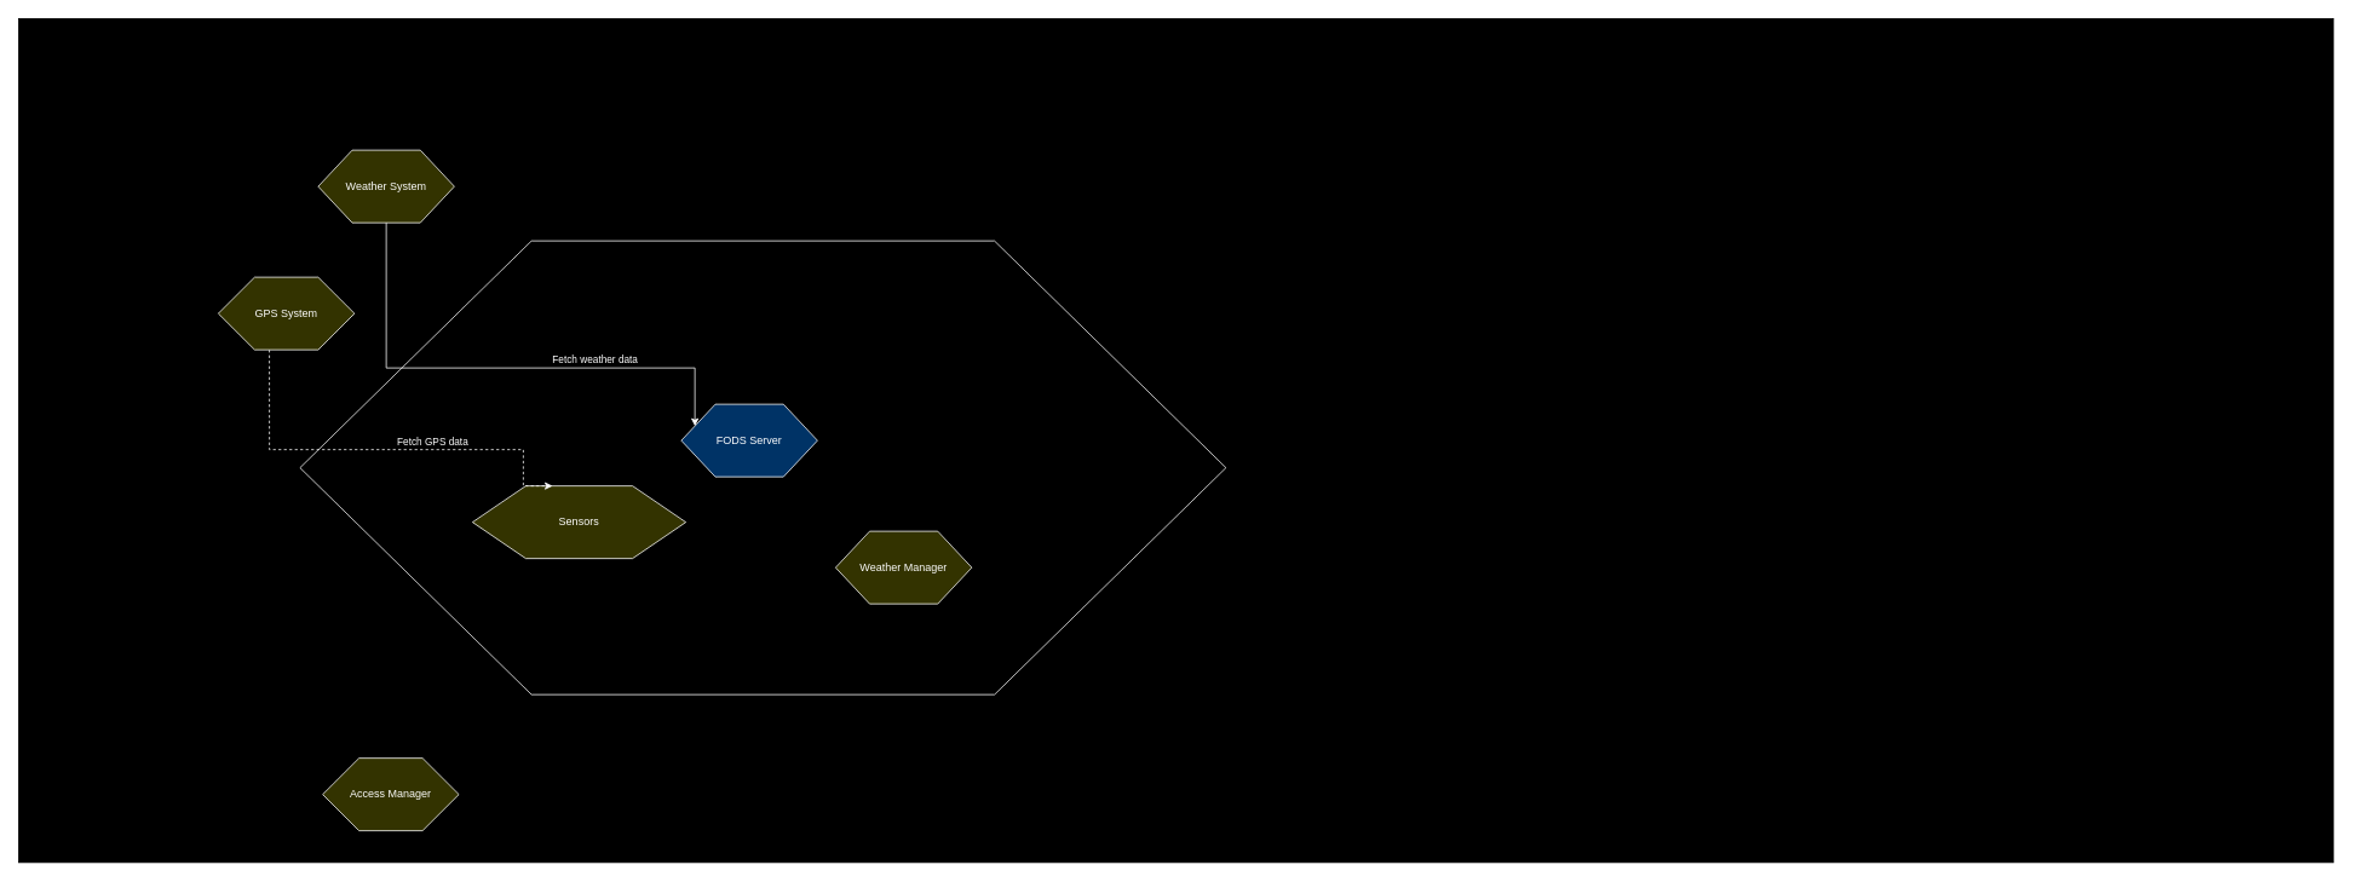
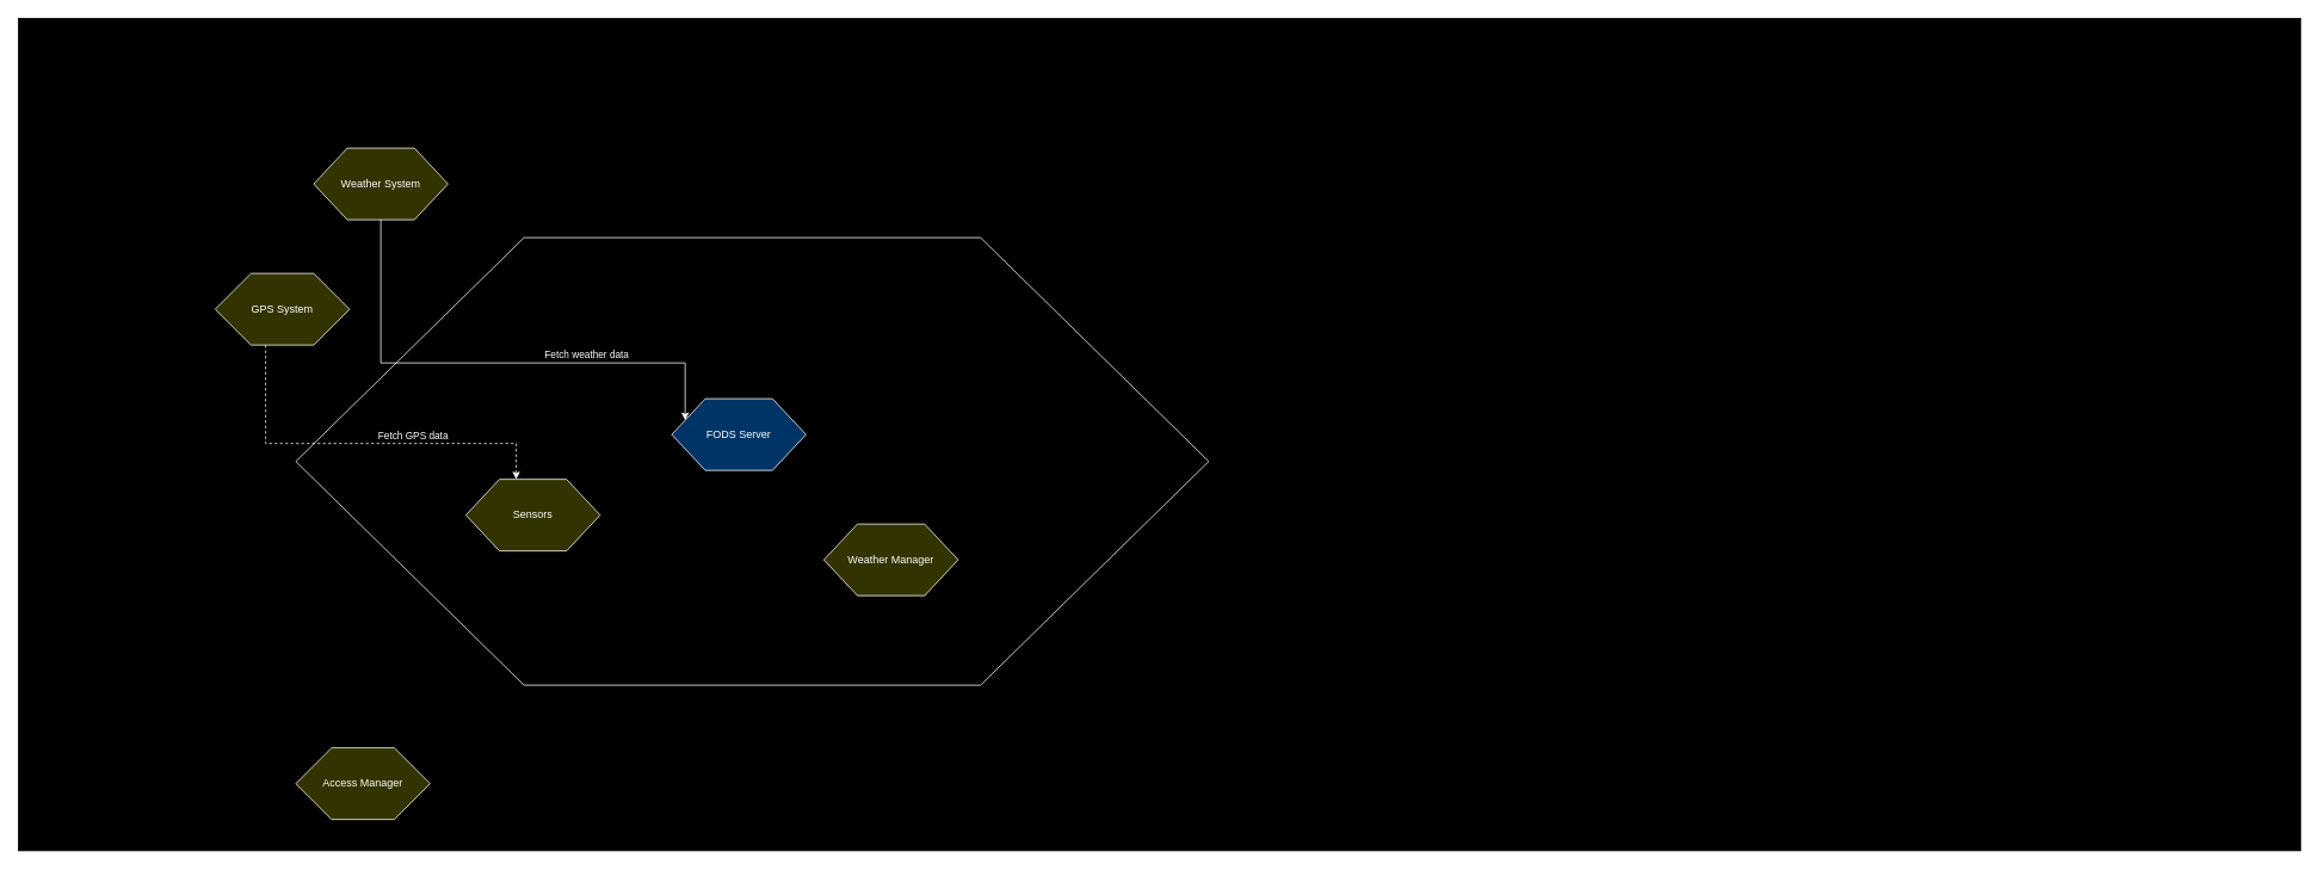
- <mxCell id="5" value="Sensors" style="shape=hexagon;perimeter=hexagonPerimeter2;whiteSpace=wrap;html=1;size=0.25;fillColor=#333300;fontColor=#FFFFFF;strokeColor=#FFFFFF;" vertex="1" parent="1"><mxGeometry x="520" y="535" width="235" height="80" as="geometry" /></mxCell>
+ <mxCell id="5" value="Sensors" style="shape=hexagon;perimeter=hexagonPerimeter2;whiteSpace=wrap;html=1;size=0.25;fillColor=#333300;fontColor=#FFFFFF;strokeColor=#FFFFFF;" vertex="1" parent="1"><mxGeometry x="520" y="535" width="150" height="80" as="geometry" /></mxCell>
- <mxCell id="14" value="Access Manager" style="shape=hexagon;perimeter=hexagonPerimeter2;whiteSpace=wrap;html=1;size=0.267;fillColor=#333300;fontColor=#FFFFFF;strokeColor=#FFFFFF;" vertex="1" parent="1"><mxGeometry x="355" y="835" width="150" height="80" as="geometry" /></mxCell>
+ <mxCell id="14" value="Access Manager" style="shape=hexagon;perimeter=hexagonPerimeter2;whiteSpace=wrap;html=1;size=0.267;fillColor=#333300;fontColor=#FFFFFF;strokeColor=#FFFFFF;" vertex="1" parent="1"><mxGeometry x="330" y="835" width="150" height="80" as="geometry" /></mxCell>
